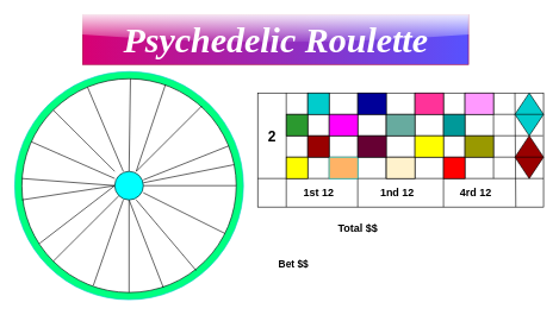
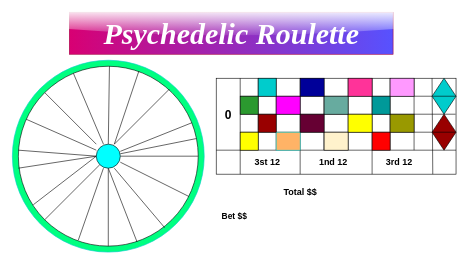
- <mxCell id="58" value="2" style="text;html=1;resizable=0;autosize=1;align=center;verticalAlign=middle;points=[];fillColor=none;strokeColor=none;rounded=0;fontStyle=1;fontSize=20;" vertex="1" parent="1"><mxGeometry x="365" y="175" width="30" height="30" as="geometry" /></mxCell>
+ <mxCell id="58" value="0" style="text;html=1;resizable=0;autosize=1;align=center;verticalAlign=middle;points=[];fillColor=none;strokeColor=none;rounded=0;fontStyle=1;fontSize=20;" vertex="1" parent="1"><mxGeometry x="365" y="175" width="30" height="30" as="geometry" /></mxCell>
- <mxCell id="34" value="1st 12" style="text;html=1;resizable=0;autosize=1;align=center;verticalAlign=middle;points=[];fillColor=none;strokeColor=none;rounded=0;fontStyle=1;fontSize=15;" vertex="1" parent="1"><mxGeometry x="415" y="260" width="60" height="20" as="geometry" /></mxCell>
+ <mxCell id="34" value="3st 12" style="text;html=1;resizable=0;autosize=1;align=center;verticalAlign=middle;points=[];fillColor=none;strokeColor=none;rounded=0;fontStyle=1;fontSize=15;" vertex="1" parent="1"><mxGeometry x="415" y="260" width="60" height="20" as="geometry" /></mxCell>
- <mxCell id="36" value="4rd 12" style="text;html=1;resizable=0;autosize=1;align=center;verticalAlign=middle;points=[];fillColor=none;strokeColor=none;rounded=0;fontStyle=1;fontSize=15;" vertex="1" parent="1"><mxGeometry x="635" y="260" width="60" height="20" as="geometry" /></mxCell>
+ <mxCell id="36" value="3rd 12" style="text;html=1;resizable=0;autosize=1;align=center;verticalAlign=middle;points=[];fillColor=none;strokeColor=none;rounded=0;fontStyle=1;fontSize=15;" vertex="1" parent="1"><mxGeometry x="635" y="260" width="60" height="20" as="geometry" /></mxCell>
- <mxCell id="61" value="Bet $$&lt;br style=&quot;font-size: 14px;&quot;&gt;" style="text;html=1;resizable=0;autosize=1;align=center;verticalAlign=middle;points=[];fillColor=none;strokeColor=none;rounded=0;fontStyle=1;fontSize=14;" vertex="1" parent="1"><mxGeometry x="380" y="360" width="60" height="20" as="geometry" /></mxCell>
+ <mxCell id="61" value="Bet $$&lt;br style=&quot;font-size: 14px;&quot;&gt;" style="text;html=1;resizable=0;autosize=1;align=center;verticalAlign=middle;points=[];fillColor=none;strokeColor=none;rounded=0;fontStyle=1;fontSize=14;" vertex="1" parent="1"><mxGeometry x="360" y="350" width="60" height="20" as="geometry" /></mxCell>
